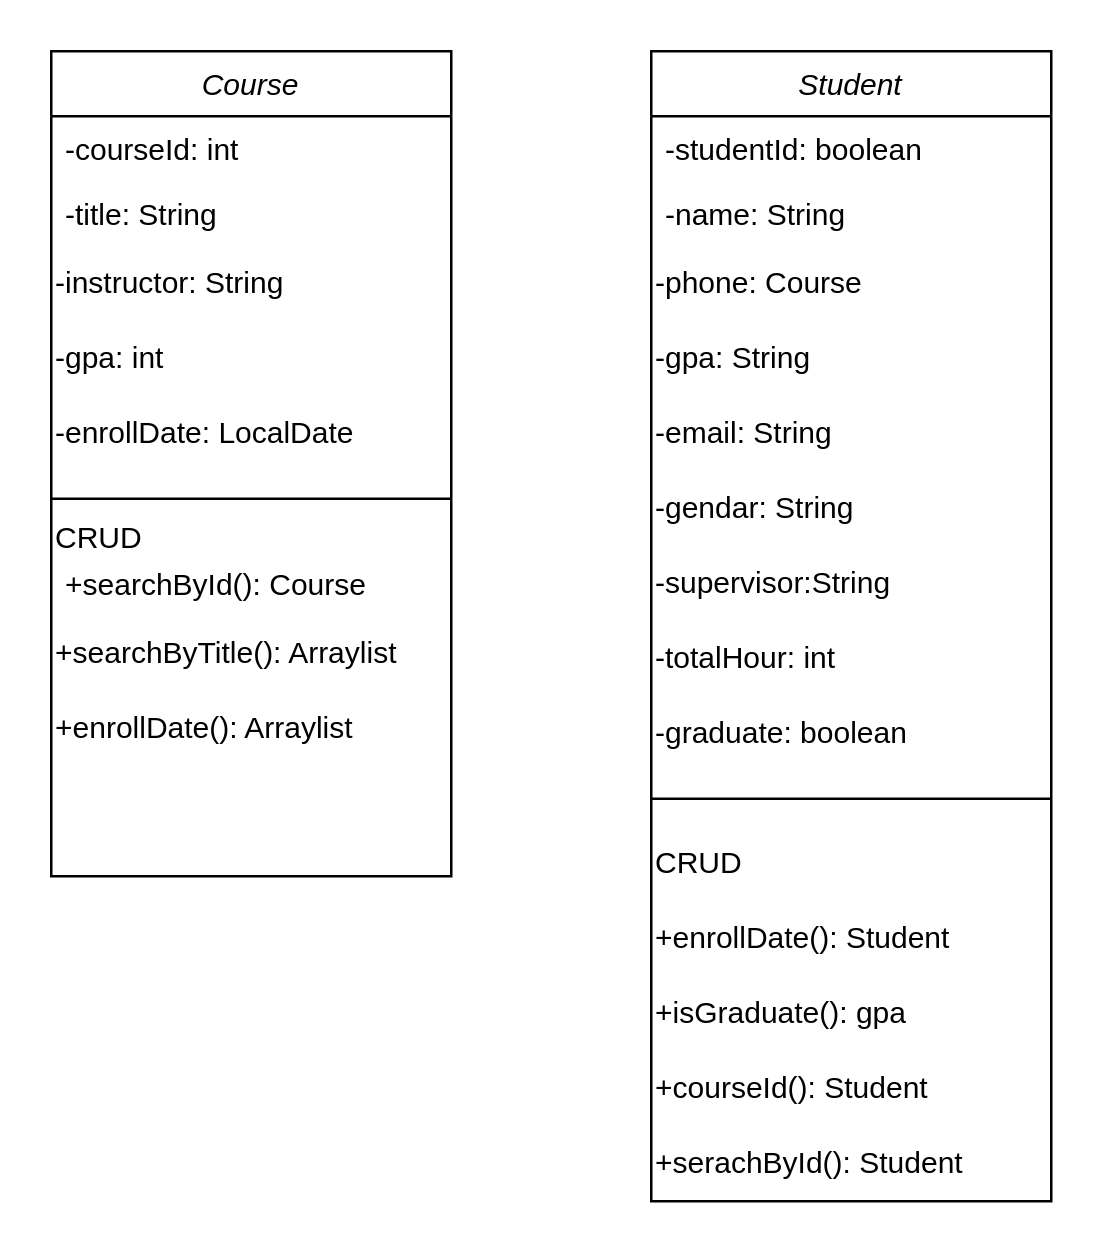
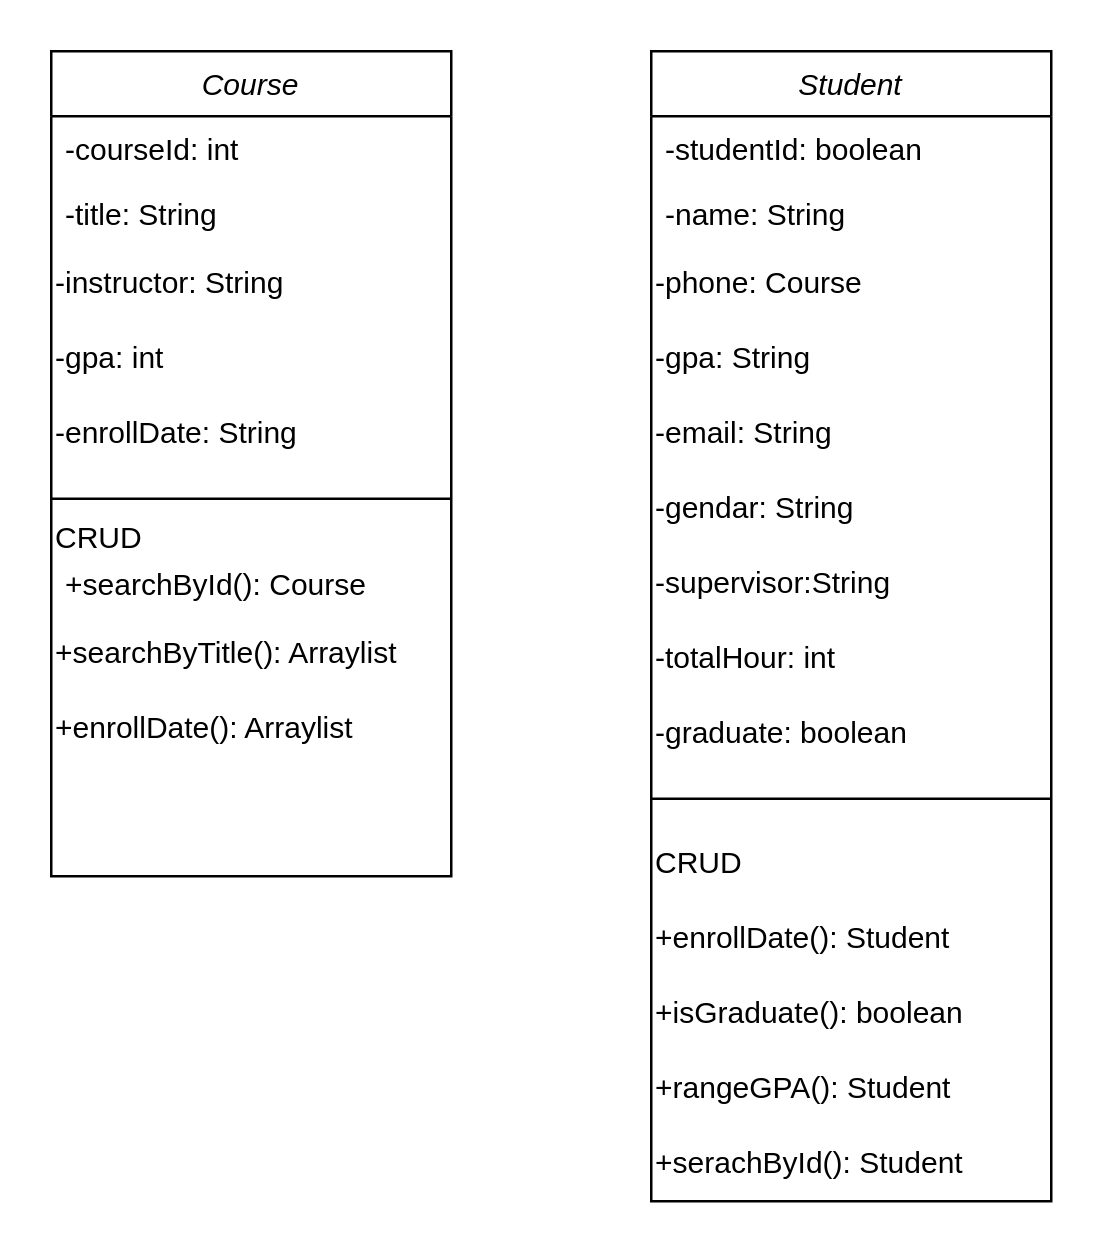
- <mxCell id="7" value="-enrollDate: LocalDate" style="text;html=1;align=left;verticalAlign=middle;whiteSpace=wrap;rounded=0;" parent="2" vertex="1"><mxGeometry y="138" width="160" height="30" as="geometry" /></mxCell>
+ <mxCell id="7" value="-enrollDate: String" style="text;html=1;align=left;verticalAlign=middle;whiteSpace=wrap;rounded=0;" parent="2" vertex="1"><mxGeometry y="138" width="160" height="30" as="geometry" /></mxCell>
- <mxCell id="26" value="+isGraduate(): gpa" style="text;html=1;align=left;verticalAlign=middle;whiteSpace=wrap;rounded=0;" vertex="1" parent="13"><mxGeometry y="370" width="160" height="30" as="geometry" /></mxCell>
+ <mxCell id="26" value="+isGraduate(): boolean" style="text;html=1;align=left;verticalAlign=middle;whiteSpace=wrap;rounded=0;" vertex="1" parent="13"><mxGeometry y="370" width="160" height="30" as="geometry" /></mxCell>
- <mxCell id="27" value="+courseId(): Student" style="text;html=1;align=left;verticalAlign=middle;whiteSpace=wrap;rounded=0;" parent="13" vertex="1"><mxGeometry y="400" width="160" height="30" as="geometry" /></mxCell>
+ <mxCell id="27" value="+rangeGPA(): Student" style="text;html=1;align=left;verticalAlign=middle;whiteSpace=wrap;rounded=0;" parent="13" vertex="1"><mxGeometry y="400" width="160" height="30" as="geometry" /></mxCell>
